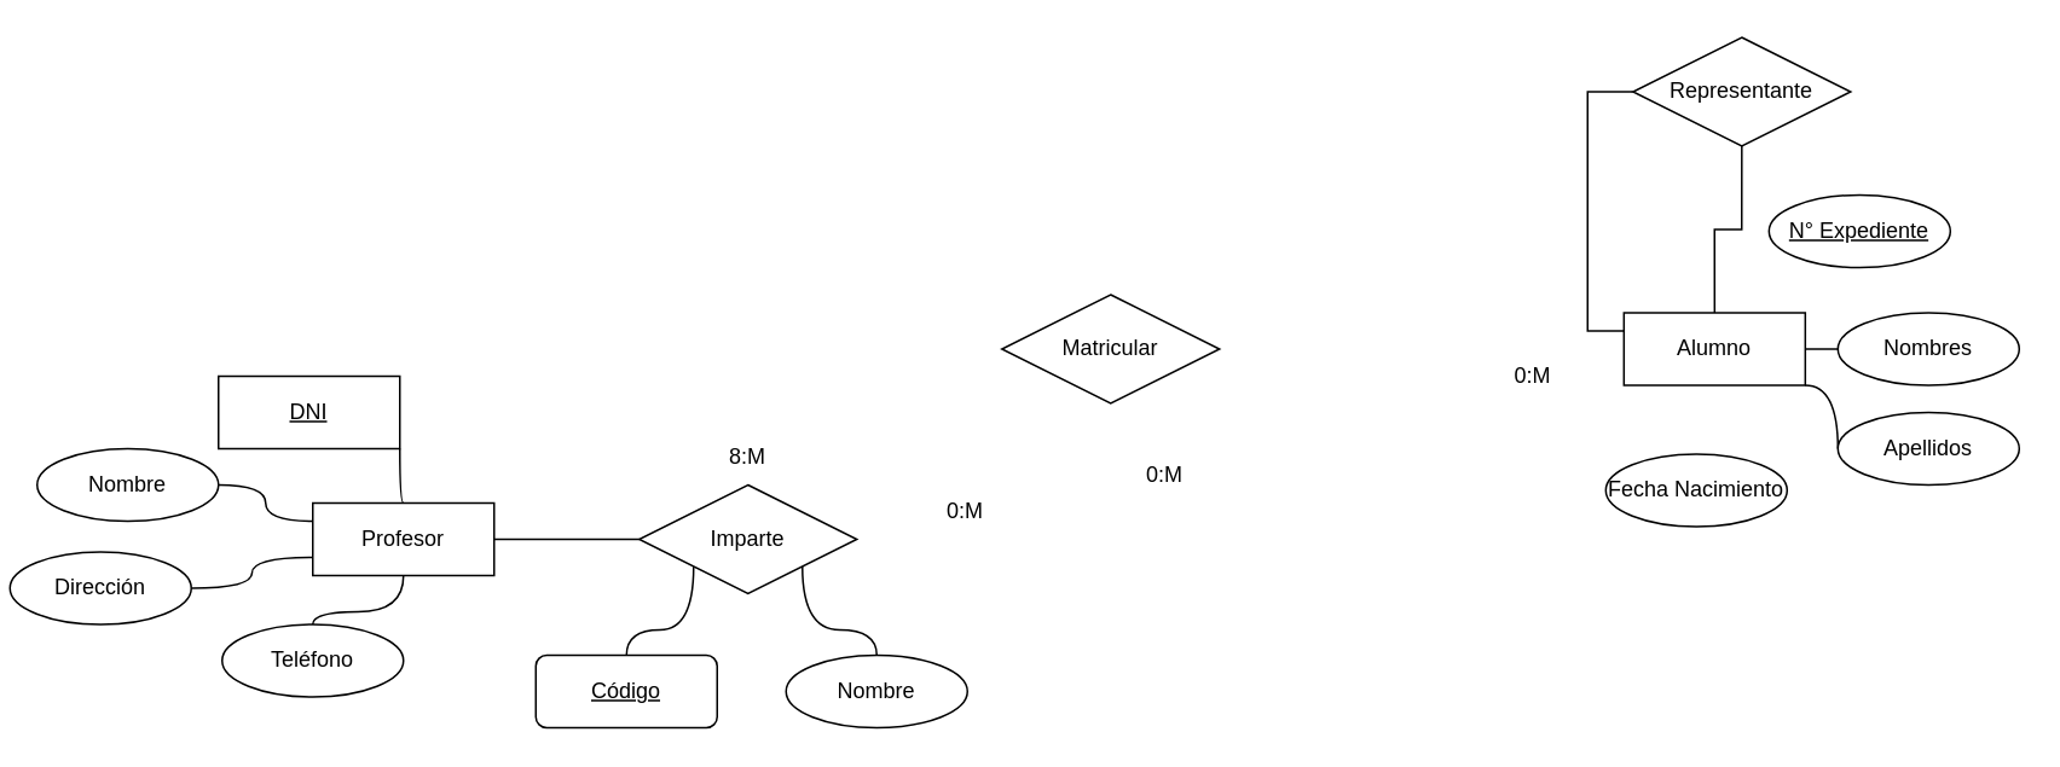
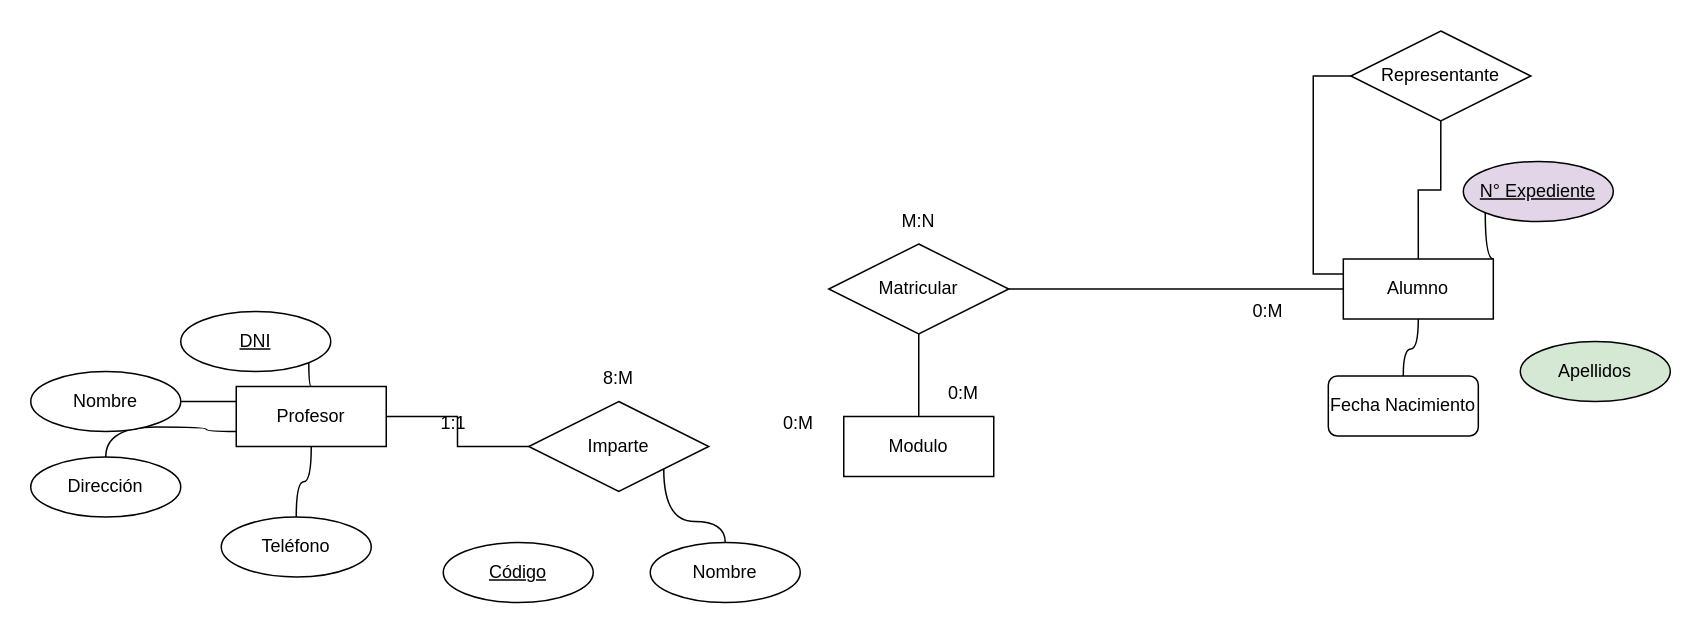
- <mxCell id="34" value="N° Expediente" style="ellipse;whiteSpace=wrap;html=1;align=center;fontStyle=4;" vertex="1" parent="1"><mxGeometry x="975.04" y="107" width="100" height="40" as="geometry" /></mxCell>
+ <mxCell id="34" value="N° Expediente" style="ellipse;whiteSpace=wrap;html=1;align=center;fontStyle=4;fillColor=#e1d5e7;" vertex="1" parent="1"><mxGeometry x="975.04" y="107" width="100" height="40" as="geometry" /></mxCell>
+ <mxCell id="15" value="M:N" style="text;html=1;strokeColor=none;fillColor=none;align=center;verticalAlign=middle;whiteSpace=wrap;rounded=0;" vertex="1" parent="13"><mxGeometry x="30" width="60" height="30" as="geometry" /></mxCell>
+ <mxCell id="16" style="edgeStyle=orthogonalEdgeStyle;curved=1;rounded=0;orthogonalLoop=1;jettySize=auto;html=1;exitX=1;exitY=0;exitDx=0;exitDy=0;endArrow=none;endFill=0;entryX=0;entryY=1;entryDx=0;entryDy=0;" edge="1" parent="1" source="20" target="34"><mxGeometry relative="1" as="geometry" /></mxCell>
+ <mxCell id="2" style="edgeStyle=orthogonalEdgeStyle;rounded=0;orthogonalLoop=1;jettySize=auto;html=1;endArrow=none;endFill=0;" edge="1" parent="1" source="20" target="14"><mxGeometry relative="1" as="geometry" /></mxCell>
- <mxCell id="17" style="edgeStyle=orthogonalEdgeStyle;curved=1;rounded=0;orthogonalLoop=1;jettySize=auto;html=1;exitX=1;exitY=0.5;exitDx=0;exitDy=0;endArrow=none;endFill=0;" edge="1" parent="1" source="20" target="33"><mxGeometry relative="1" as="geometry" /></mxCell>
- <mxCell id="33" value="Nombres" style="ellipse;whiteSpace=wrap;html=1;align=center;" vertex="1" parent="1"><mxGeometry x="1013.04" y="172" width="100" height="40" as="geometry" /></mxCell>
- <mxCell id="18" style="edgeStyle=orthogonalEdgeStyle;curved=1;rounded=0;orthogonalLoop=1;jettySize=auto;html=1;exitX=1;exitY=1;exitDx=0;exitDy=0;entryX=0;entryY=0.5;entryDx=0;entryDy=0;endArrow=none;endFill=0;" edge="1" parent="1" source="20" target="32"><mxGeometry relative="1" as="geometry" /></mxCell>
- <mxCell id="28" value="DNI" style="whiteSpace=wrap;html=1;align=center;fontStyle=4;rounded=0;" vertex="1" parent="1"><mxGeometry x="120" y="207" width="100" height="40" as="geometry" /></mxCell>
+ <mxCell id="28" value="DNI" style="ellipse;whiteSpace=wrap;html=1;align=center;fontStyle=4;" vertex="1" parent="1"><mxGeometry x="120" y="207" width="100" height="40" as="geometry" /></mxCell>
+ <mxCell id="19" style="edgeStyle=orthogonalEdgeStyle;curved=1;rounded=0;orthogonalLoop=1;jettySize=auto;html=1;exitX=0.5;exitY=1;exitDx=0;exitDy=0;endArrow=none;endFill=0;" edge="1" parent="1" source="20" target="31"><mxGeometry relative="1" as="geometry" /></mxCell>
- <mxCell id="32" value="Apellidos" style="ellipse;whiteSpace=wrap;html=1;align=center;" vertex="1" parent="1"><mxGeometry x="1013.04" y="227" width="100" height="40" as="geometry" /></mxCell>
+ <mxCell id="32" value="Apellidos" style="ellipse;whiteSpace=wrap;html=1;align=center;fillColor=#d5e8d4;" vertex="1" parent="1"><mxGeometry x="1013.04" y="227" width="100" height="40" as="geometry" /></mxCell>
+ <mxCell id="9" style="edgeStyle=orthogonalEdgeStyle;rounded=0;orthogonalLoop=1;jettySize=auto;html=1;endArrow=none;endFill=0;" edge="1" parent="1" source="14" target="22"><mxGeometry relative="1" as="geometry" /></mxCell>
- <mxCell id="31" value="Fecha Nacimiento" style="ellipse;whiteSpace=wrap;html=1;align=center;" vertex="1" parent="1"><mxGeometry x="885.04" y="250" width="100" height="40" as="geometry" /></mxCell>
+ <mxCell id="31" value="Fecha Nacimiento" style="whiteSpace=wrap;html=1;align=center;rounded=1;" vertex="1" parent="1"><mxGeometry x="885.04" y="250" width="100" height="40" as="geometry" /></mxCell>
+ <mxCell id="39" value="1:1" style="text;html=1;strokeColor=none;fillColor=none;align=center;verticalAlign=middle;whiteSpace=wrap;rounded=0;" vertex="1" parent="1"><mxGeometry x="272" y="267" width="60" height="30" as="geometry" /></mxCell>
- <mxCell id="8" value="Profesor" style="whiteSpace=wrap;html=1;align=center;" vertex="1" parent="1"><mxGeometry x="172" y="277" width="100" height="40" as="geometry" /></mxCell>
+ <mxCell id="8" value="Profesor" style="whiteSpace=wrap;html=1;align=center;" vertex="1" parent="1"><mxGeometry x="157" y="257" width="100" height="40" as="geometry" /></mxCell>
+ <mxCell id="22" value="Modulo" style="whiteSpace=wrap;html=1;align=center;" vertex="1" parent="21"><mxGeometry x="60" y="10" width="100" height="40" as="geometry" /></mxCell>
- <mxCell id="27" value="Dirección" style="ellipse;whiteSpace=wrap;html=1;align=center;" vertex="1" parent="1"><mxGeometry x="5" y="304" width="100" height="40" as="geometry" /></mxCell>
+ <mxCell id="27" value="Dirección" style="ellipse;whiteSpace=wrap;html=1;align=center;" vertex="1" parent="1"><mxGeometry x="20" y="304" width="100" height="40" as="geometry" /></mxCell>
- <mxCell id="40" style="edgeStyle=orthogonalEdgeStyle;curved=1;rounded=0;orthogonalLoop=1;jettySize=auto;html=1;exitX=0;exitY=1;exitDx=0;exitDy=0;endArrow=none;endFill=0;" edge="1" parent="1" source="25" target="35"><mxGeometry relative="1" as="geometry" /></mxCell>
- <mxCell id="30" value="Teléfono" style="ellipse;whiteSpace=wrap;html=1;align=center;" vertex="1" parent="1"><mxGeometry x="122" y="344" width="100" height="40" as="geometry" /></mxCell>
+ <mxCell id="30" value="Teléfono" style="ellipse;whiteSpace=wrap;html=1;align=center;" vertex="1" parent="1"><mxGeometry x="147" y="344" width="100" height="40" as="geometry" /></mxCell>
- <mxCell id="35" value="Código" style="whiteSpace=wrap;html=1;align=center;fontStyle=4;rounded=1;" vertex="1" parent="1"><mxGeometry x="295" y="361" width="100" height="40" as="geometry" /></mxCell>
+ <mxCell id="35" value="Código" style="ellipse;whiteSpace=wrap;html=1;align=center;fontStyle=4;" vertex="1" parent="1"><mxGeometry x="295" y="361" width="100" height="40" as="geometry" /></mxCell>
